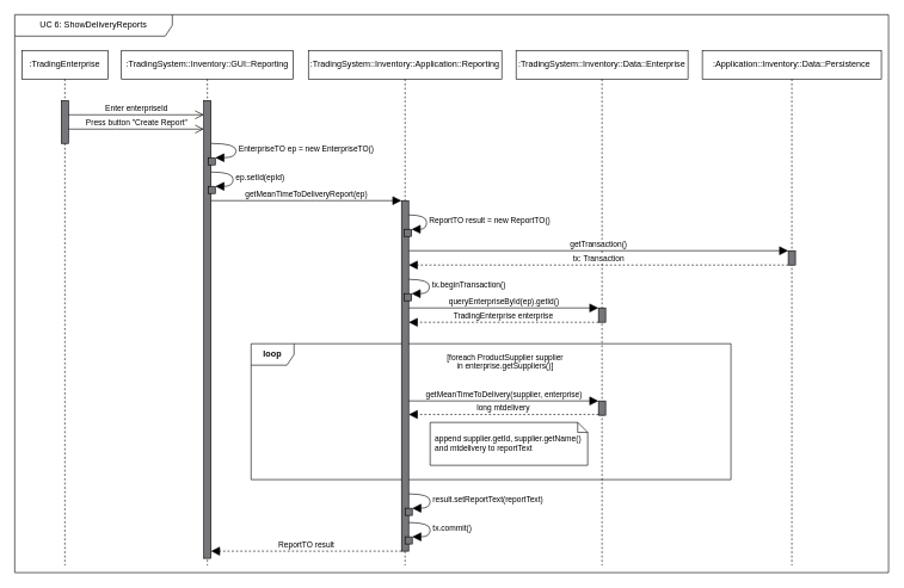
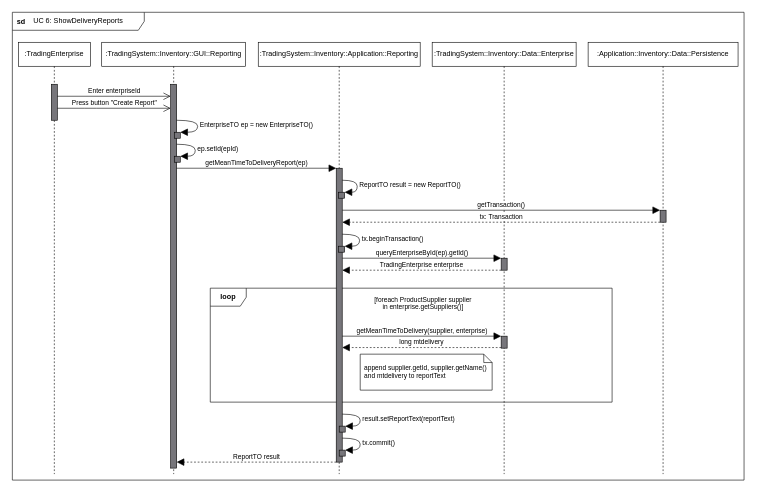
+ <mxCell id="3" value="sd" style="text;align=center;fontStyle=1;verticalAlign=middle;spacingLeft=3;spacingRight=3;strokeColor=none;rotatable=0;points=[[0,0.5],[1,0.5]];portConstraint=eastwest;" vertex="1" parent="1"><mxGeometry x="20" y="20" width="30" height="30" as="geometry" /></mxCell>
